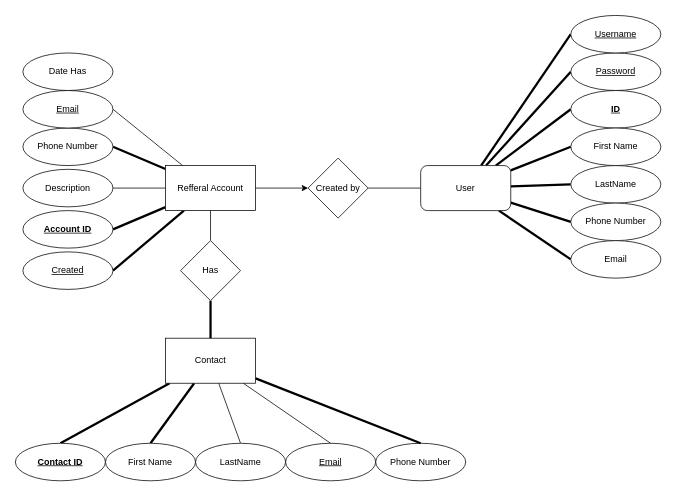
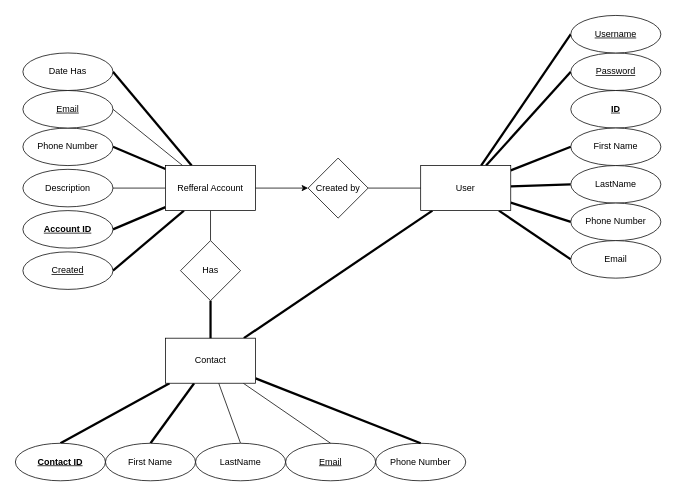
+ <mxCell id="2" style="edgeStyle=none;html=1;entryX=1;entryY=0.5;entryDx=0;entryDy=0;endArrow=none;endFill=0;strokeWidth=3;" edge="1" parent="1" source="9" target="22"><mxGeometry relative="1" as="geometry" /></mxCell>
- <mxCell id="10" style="edgeStyle=none;html=1;entryX=0;entryY=0.5;entryDx=0;entryDy=0;endArrow=none;endFill=0;strokeWidth=3;" edge="1" parent="1" source="17" target="23"><mxGeometry relative="1" as="geometry" /></mxCell>
+ <mxCell id="10" style="edgeStyle=none;html=1;endArrow=none;endFill=0;strokeWidth=3;" edge="1" parent="1" source="17" target="36"><mxGeometry relative="1" as="geometry" /></mxCell>
- <mxCell id="17" value="User" style="whiteSpace=wrap;html=1;rounded=1;" parent="1" vertex="1"><mxGeometry x="560" y="220" width="120" height="60" as="geometry" /></mxCell>
+ <mxCell id="17" value="User" style="rounded=0;whiteSpace=wrap;html=1;" parent="1" vertex="1"><mxGeometry x="560" y="220" width="120" height="60" as="geometry" /></mxCell>
